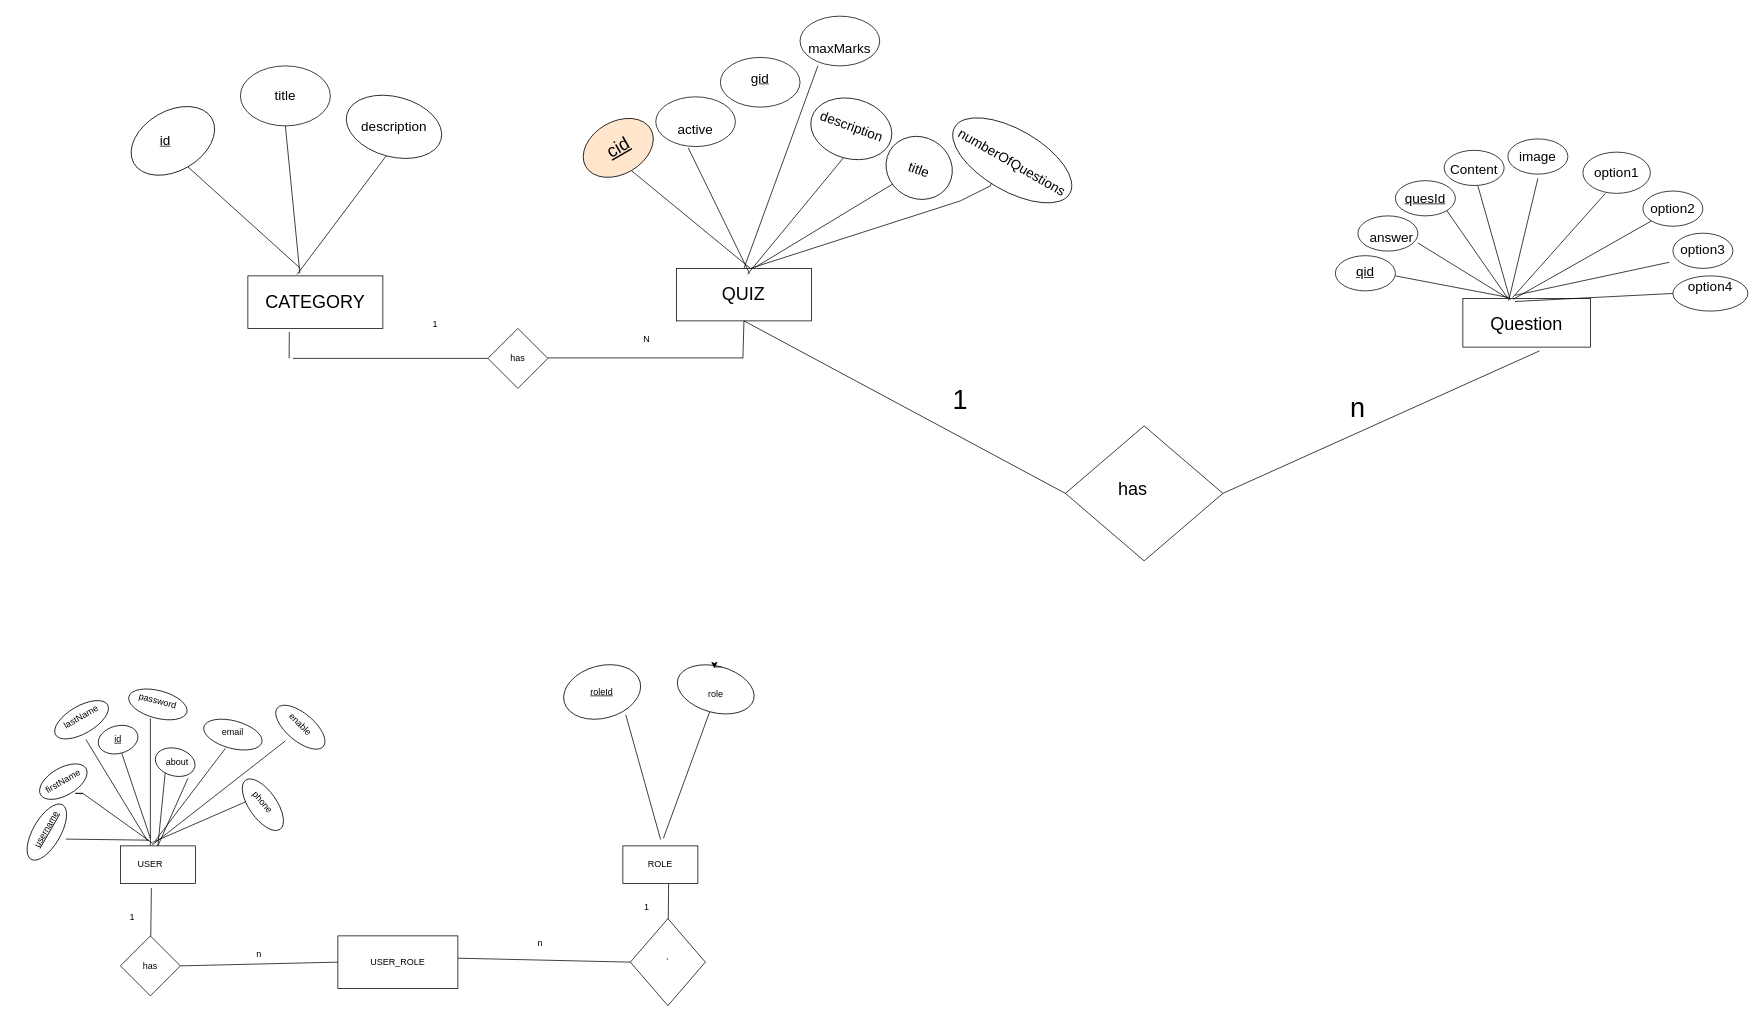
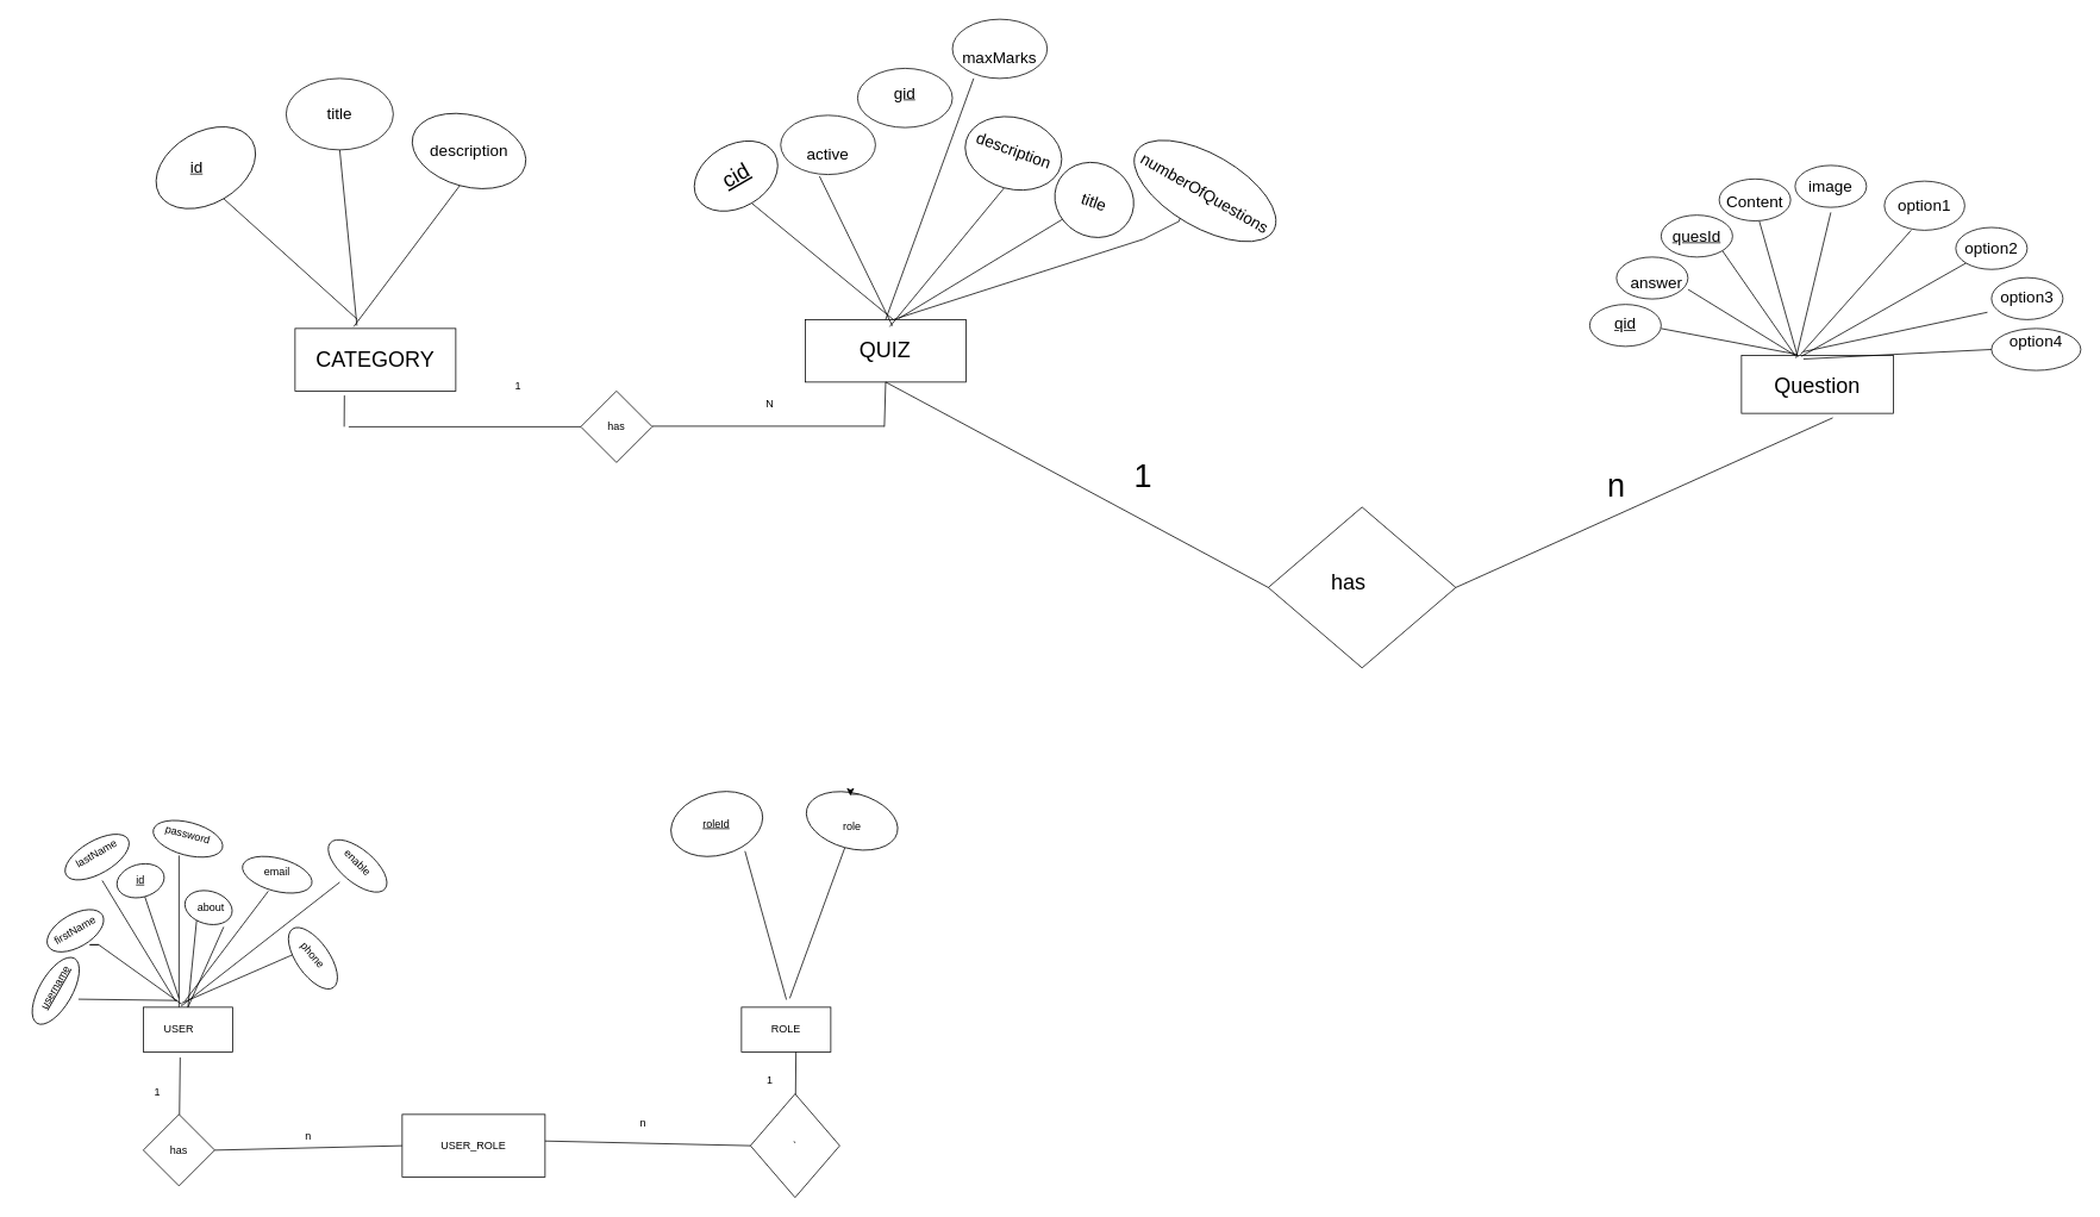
- <mxCell id="66" value="&lt;font style=&quot;font-size: 24px;&quot;&gt;&lt;u&gt;cid&lt;/u&gt;&lt;/font&gt;" style="ellipse;whiteSpace=wrap;html=1;rotation=-30;fillColor=#ffe6cc;" parent="1" vertex="1"><mxGeometry x="773.84" y="161.33" width="100" height="70" as="geometry" /></mxCell>
+ <mxCell id="66" value="&lt;font style=&quot;font-size: 24px;&quot;&gt;&lt;u&gt;cid&lt;/u&gt;&lt;/font&gt;" style="ellipse;whiteSpace=wrap;html=1;rotation=-30;" parent="1" vertex="1"><mxGeometry x="773.84" y="161.33" width="100" height="70" as="geometry" /></mxCell>
